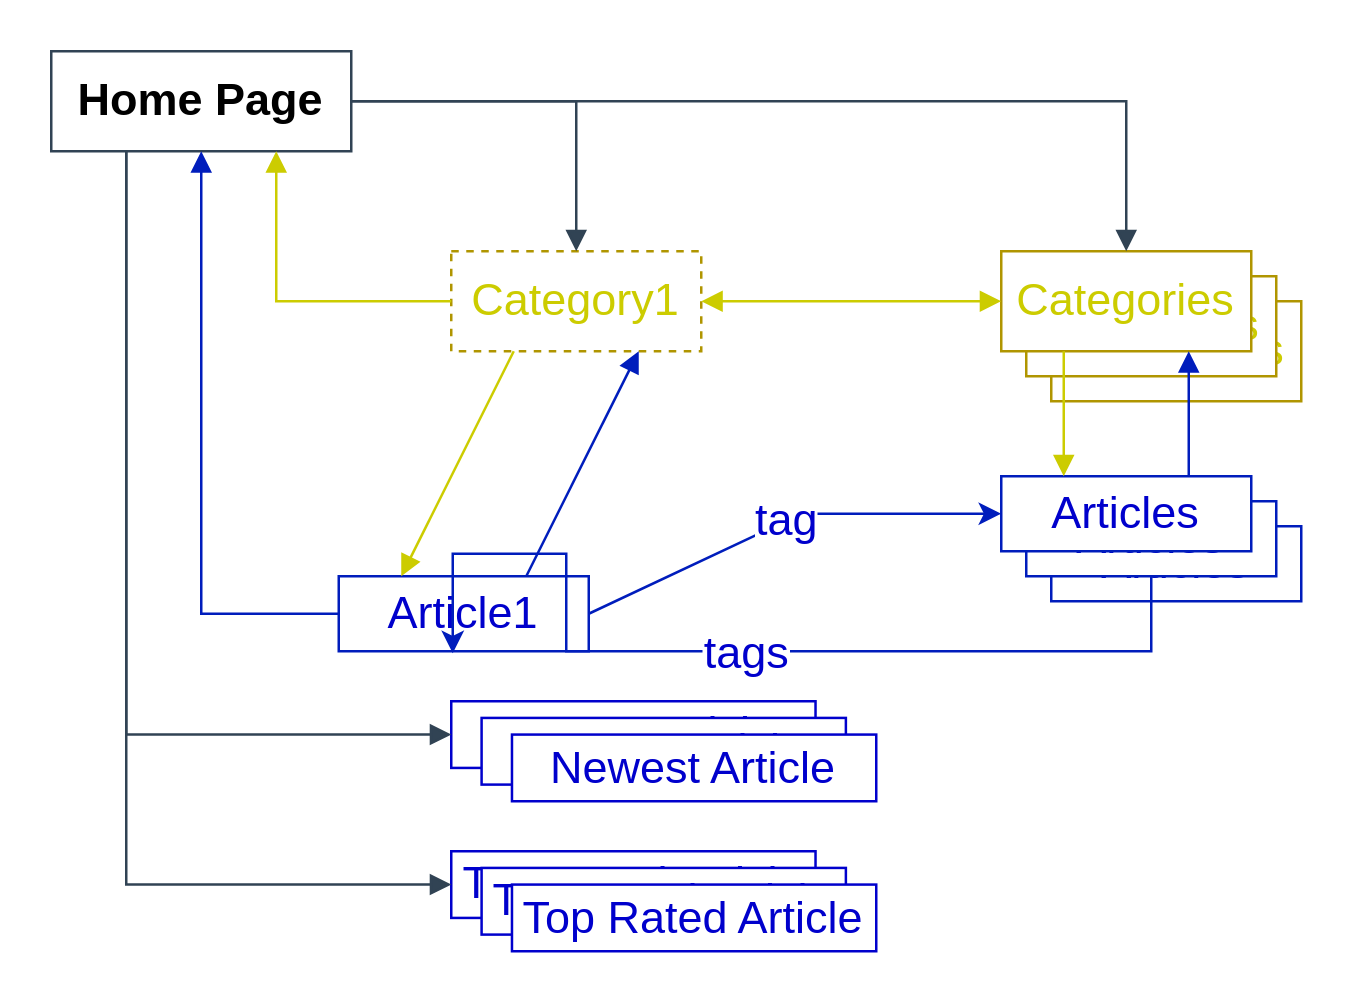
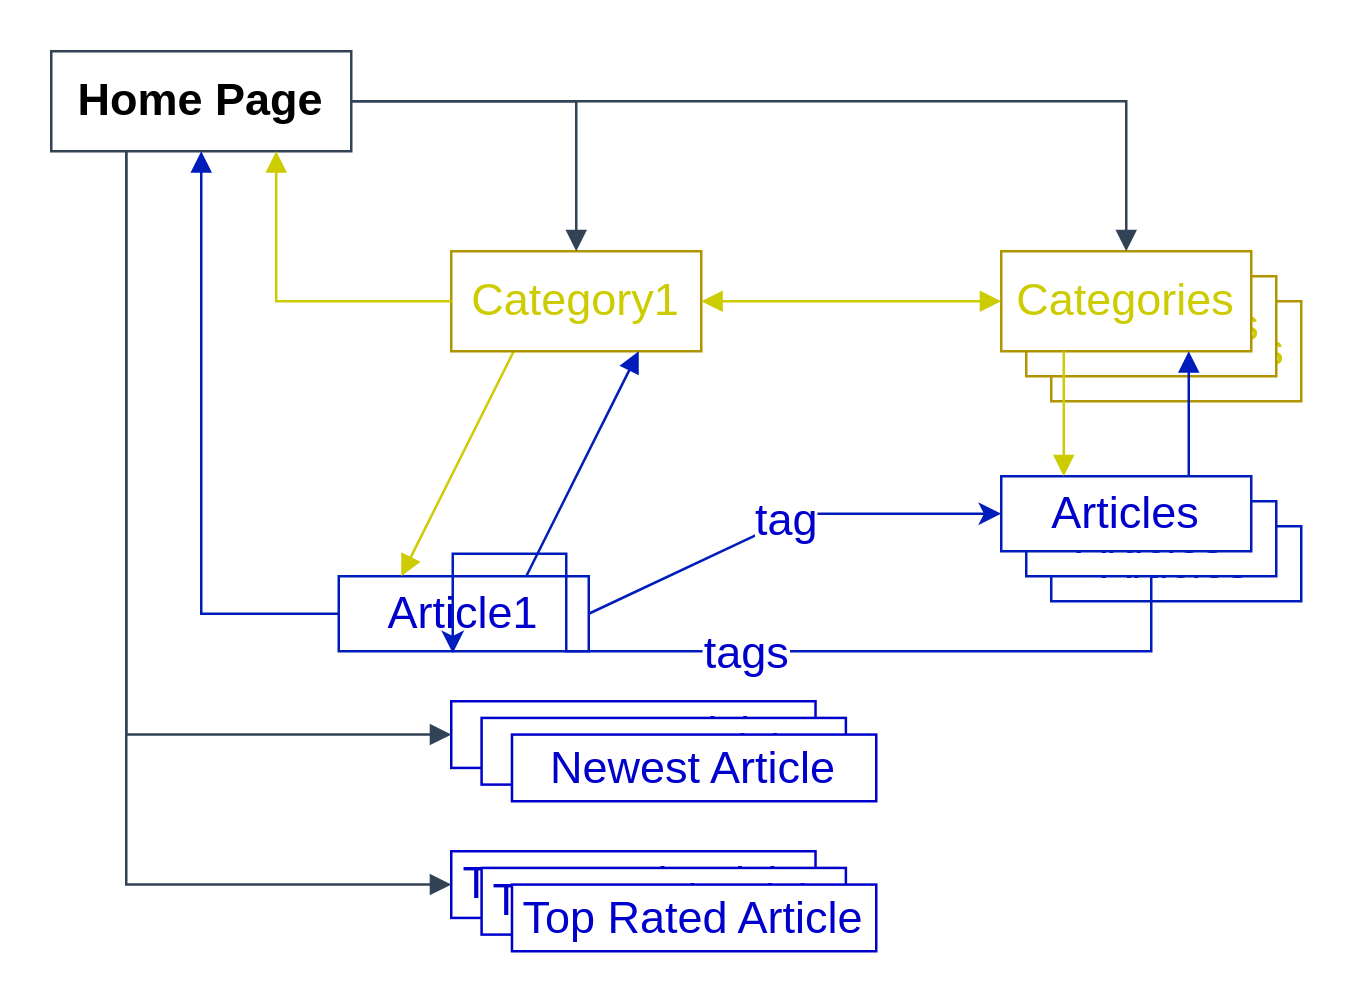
- <mxCell id="12" value="&lt;font style=&quot;font-size: 18px&quot;&gt;Category1&lt;br&gt;&lt;/font&gt;" style="rounded=0;whiteSpace=wrap;html=1;fillColor=none;fontColor=#CCCC00;strokeColor=#B09500;dashed=1;" vertex="1" parent="2"><mxGeometry x="160" y="80" width="100" height="40" as="geometry" /></mxCell>
+ <mxCell id="12" value="&lt;font style=&quot;font-size: 18px&quot;&gt;Category1&lt;br&gt;&lt;/font&gt;" style="rounded=0;whiteSpace=wrap;html=1;fillColor=none;fontColor=#CCCC00;strokeColor=#B09500;" vertex="1" parent="2"><mxGeometry x="160" y="80" width="100" height="40" as="geometry" /></mxCell>
